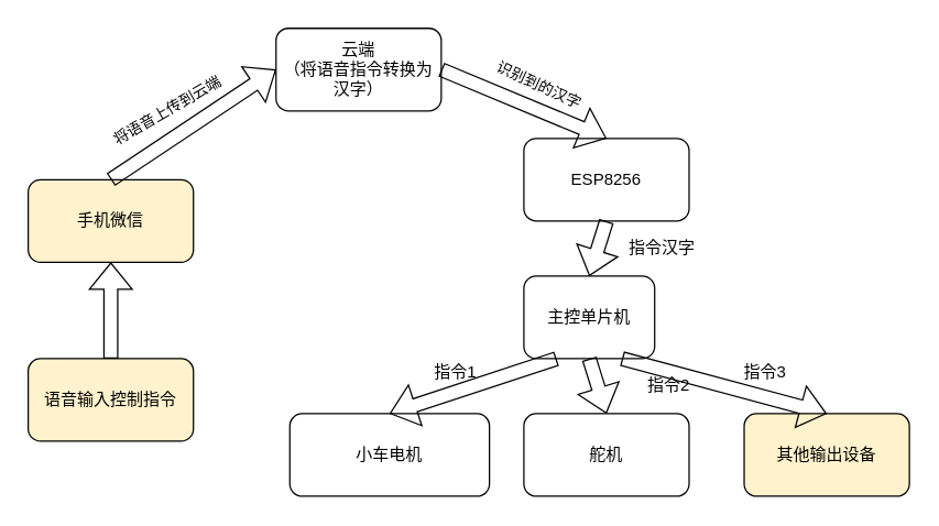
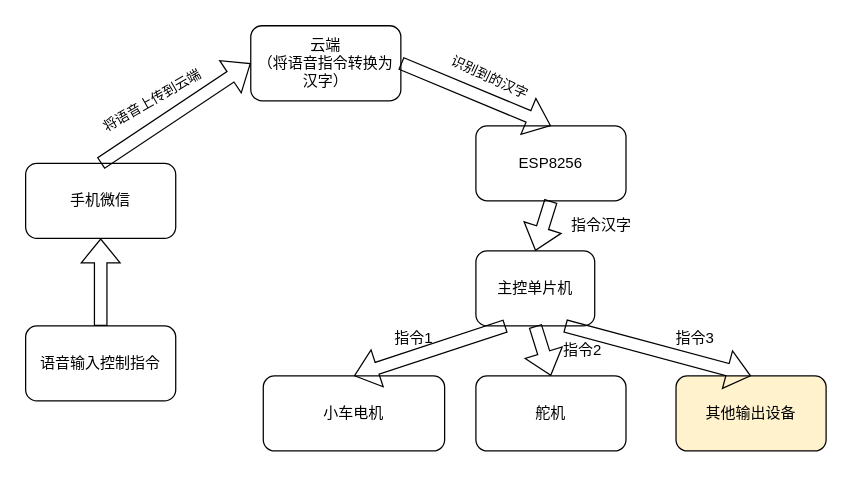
- <mxCell id="2" value="手机微信" style="rounded=1;whiteSpace=wrap;html=1;fillColor=#fff2cc;" parent="1" vertex="1"><mxGeometry x="20" y="130" width="120" height="60" as="geometry" /></mxCell>
+ <mxCell id="2" value="手机微信" style="rounded=1;whiteSpace=wrap;html=1;" parent="1" vertex="1"><mxGeometry x="20" y="130" width="120" height="60" as="geometry" /></mxCell>
- <mxCell id="20" value="指令2" style="text;html=1;align=center;verticalAlign=middle;resizable=0;points=[];autosize=1;strokeColor=none;fillColor=none;" parent="1" vertex="1"><mxGeometry x="460" y="270" width="50" height="20" as="geometry" /></mxCell>
+ <mxCell id="20" value="指令2" style="text;html=1;align=center;verticalAlign=middle;resizable=0;points=[];autosize=1;strokeColor=none;fillColor=none;" parent="1" vertex="1"><mxGeometry x="440" y="270" width="50" height="20" as="geometry" /></mxCell>
- <mxCell id="9" value="语音输入控制指令" style="rounded=1;whiteSpace=wrap;html=1;fillColor=#fff2cc;" parent="1" vertex="1"><mxGeometry x="20" y="260" width="120" height="60" as="geometry" /></mxCell>
+ <mxCell id="9" value="语音输入控制指令" style="rounded=1;whiteSpace=wrap;html=1;" parent="1" vertex="1"><mxGeometry x="20" y="260" width="120" height="60" as="geometry" /></mxCell>
